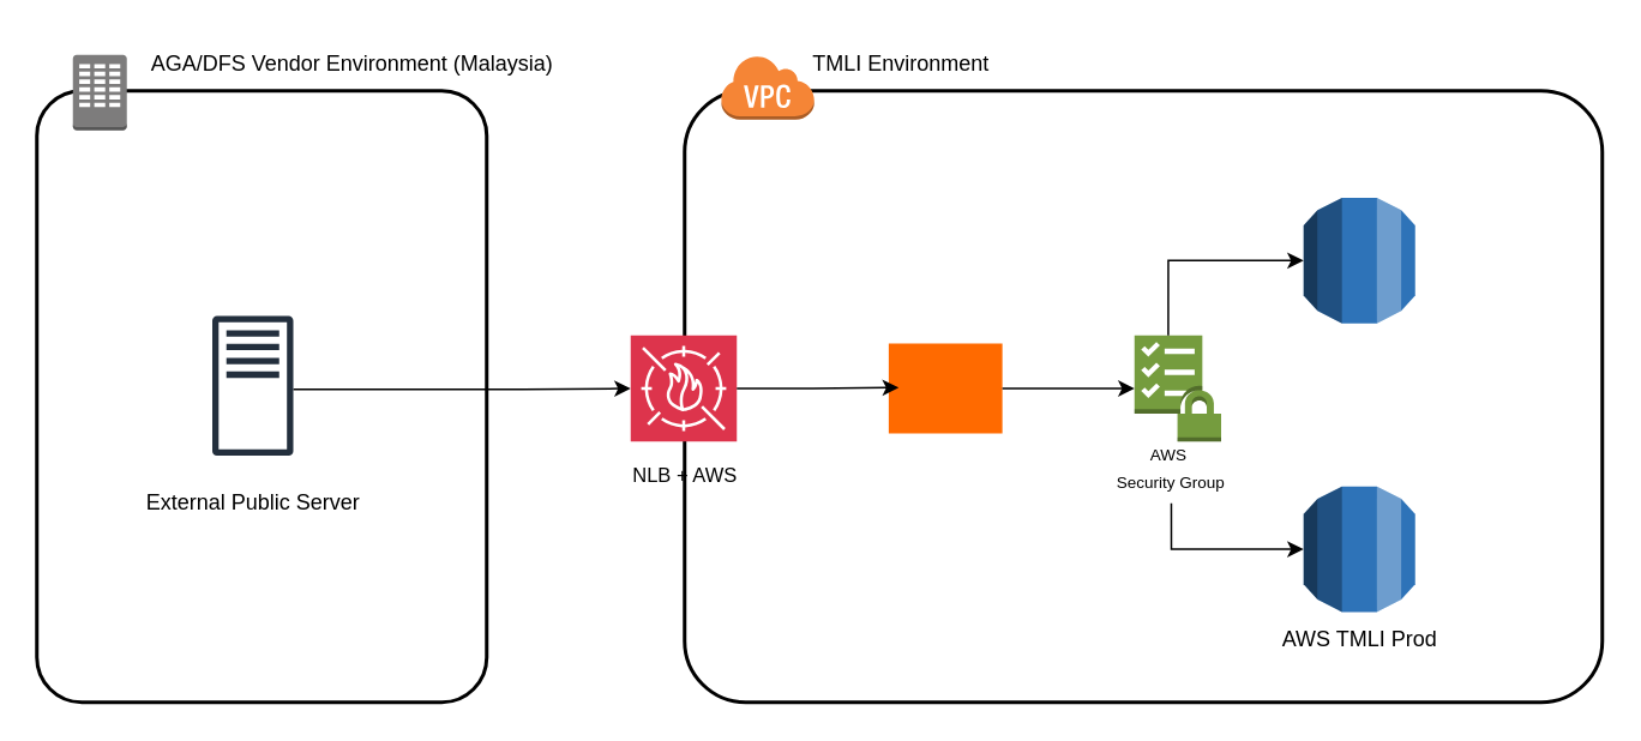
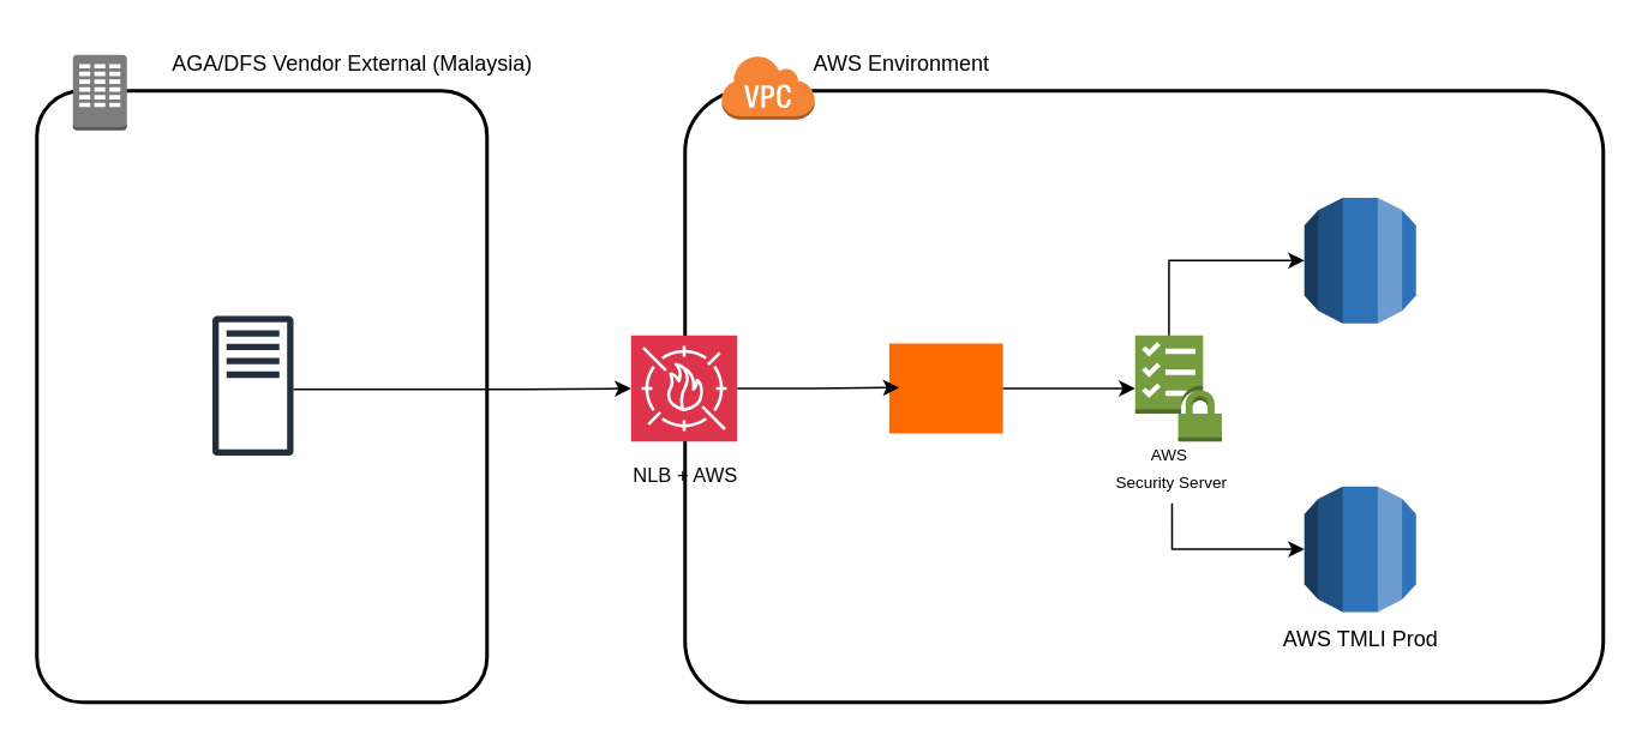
- <mxCell id="3" value="AGA/DFS Vendor Environment (Malaysia)" style="text;html=1;align=center;verticalAlign=middle;resizable=0;points=[];autosize=1;strokeColor=none;fillColor=none;" parent="1" vertex="1"><mxGeometry x="70" y="20" width="250" height="30" as="geometry" /></mxCell>
+ <mxCell id="3" value="AGA/DFS Vendor External (Malaysia)" style="text;html=1;align=center;verticalAlign=middle;resizable=0;points=[];autosize=1;strokeColor=none;fillColor=none;" parent="1" vertex="1"><mxGeometry x="70" y="20" width="250" height="30" as="geometry" /></mxCell>
- <mxCell id="21" value="TMLI Environment" style="text;html=1;align=center;verticalAlign=middle;resizable=0;points=[];autosize=1;strokeColor=none;fillColor=none;" vertex="1" parent="1"><mxGeometry x="440" y="20" width="120" height="30" as="geometry" /></mxCell>
+ <mxCell id="21" value="AWS Environment" style="text;html=1;align=center;verticalAlign=middle;resizable=0;points=[];autosize=1;strokeColor=none;fillColor=none;" vertex="1" parent="1"><mxGeometry x="440" y="20" width="120" height="30" as="geometry" /></mxCell>
- <mxCell id="24" value="&lt;font style=&quot;font-size: 9px;&quot;&gt;AWS&amp;nbsp;&lt;/font&gt;&lt;div&gt;&lt;font style=&quot;font-size: 9px;&quot;&gt;Security Group&lt;/font&gt;&lt;/div&gt;" style="text;html=1;align=center;verticalAlign=middle;resizable=0;points=[];autosize=1;strokeColor=none;fillColor=none;" vertex="1" parent="1"><mxGeometry x="610" y="238.5" width="80" height="40" as="geometry" /></mxCell>
+ <mxCell id="24" value="&lt;font style=&quot;font-size: 9px;&quot;&gt;AWS&amp;nbsp;&lt;/font&gt;&lt;div&gt;&lt;font style=&quot;font-size: 9px;&quot;&gt;Security Server&lt;/font&gt;&lt;/div&gt;" style="text;html=1;align=center;verticalAlign=middle;resizable=0;points=[];autosize=1;strokeColor=none;fillColor=none;" vertex="1" parent="1"><mxGeometry x="610" y="238.5" width="80" height="40" as="geometry" /></mxCell>
- <mxCell id="18" value="External Public Server" style="text;html=1;align=center;verticalAlign=middle;resizable=0;points=[];autosize=1;strokeColor=none;fillColor=none;" vertex="1" parent="16"><mxGeometry y="89" width="140" height="30" as="geometry" /></mxCell>
